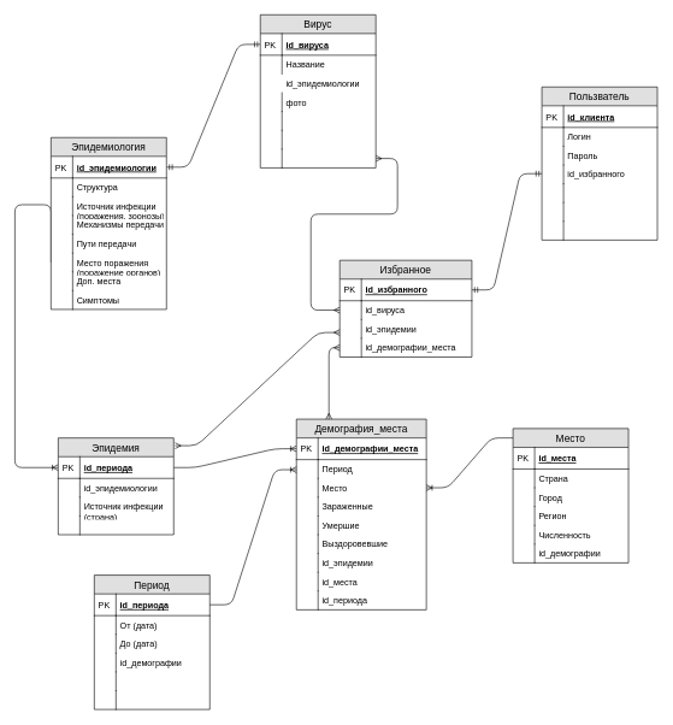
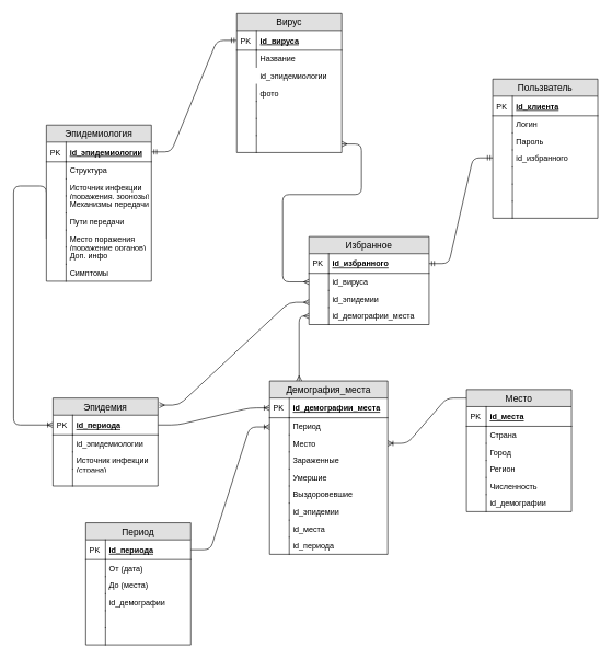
- <mxCell id="86" value="Доп. места" style="shape=partialRectangle;top=0;left=0;right=0;bottom=0;align=left;verticalAlign=top;fillColor=none;spacingLeft=34;spacingRight=4;overflow=hidden;rotatable=0;points=[[0,0.5],[1,0.5]];portConstraint=eastwest;dropTarget=0;fontSize=12;" parent="73" vertex="1"><mxGeometry y="186" width="160" height="26" as="geometry" /></mxCell>
+ <mxCell id="86" value="Доп. инфо" style="shape=partialRectangle;top=0;left=0;right=0;bottom=0;align=left;verticalAlign=top;fillColor=none;spacingLeft=34;spacingRight=4;overflow=hidden;rotatable=0;points=[[0,0.5],[1,0.5]];portConstraint=eastwest;dropTarget=0;fontSize=12;" parent="73" vertex="1"><mxGeometry y="186" width="160" height="26" as="geometry" /></mxCell>
- <mxCell id="51" value="До (дата)" style="shape=partialRectangle;top=0;left=0;right=0;bottom=0;align=left;verticalAlign=top;fillColor=none;spacingLeft=34;spacingRight=4;overflow=hidden;rotatable=0;points=[[0,0.5],[1,0.5]];portConstraint=eastwest;dropTarget=0;fontSize=12;" parent="46" vertex="1"><mxGeometry y="82" width="160" height="26" as="geometry" /></mxCell>
+ <mxCell id="51" value="До (места)" style="shape=partialRectangle;top=0;left=0;right=0;bottom=0;align=left;verticalAlign=top;fillColor=none;spacingLeft=34;spacingRight=4;overflow=hidden;rotatable=0;points=[[0,0.5],[1,0.5]];portConstraint=eastwest;dropTarget=0;fontSize=12;" parent="46" vertex="1"><mxGeometry y="82" width="160" height="26" as="geometry" /></mxCell>
